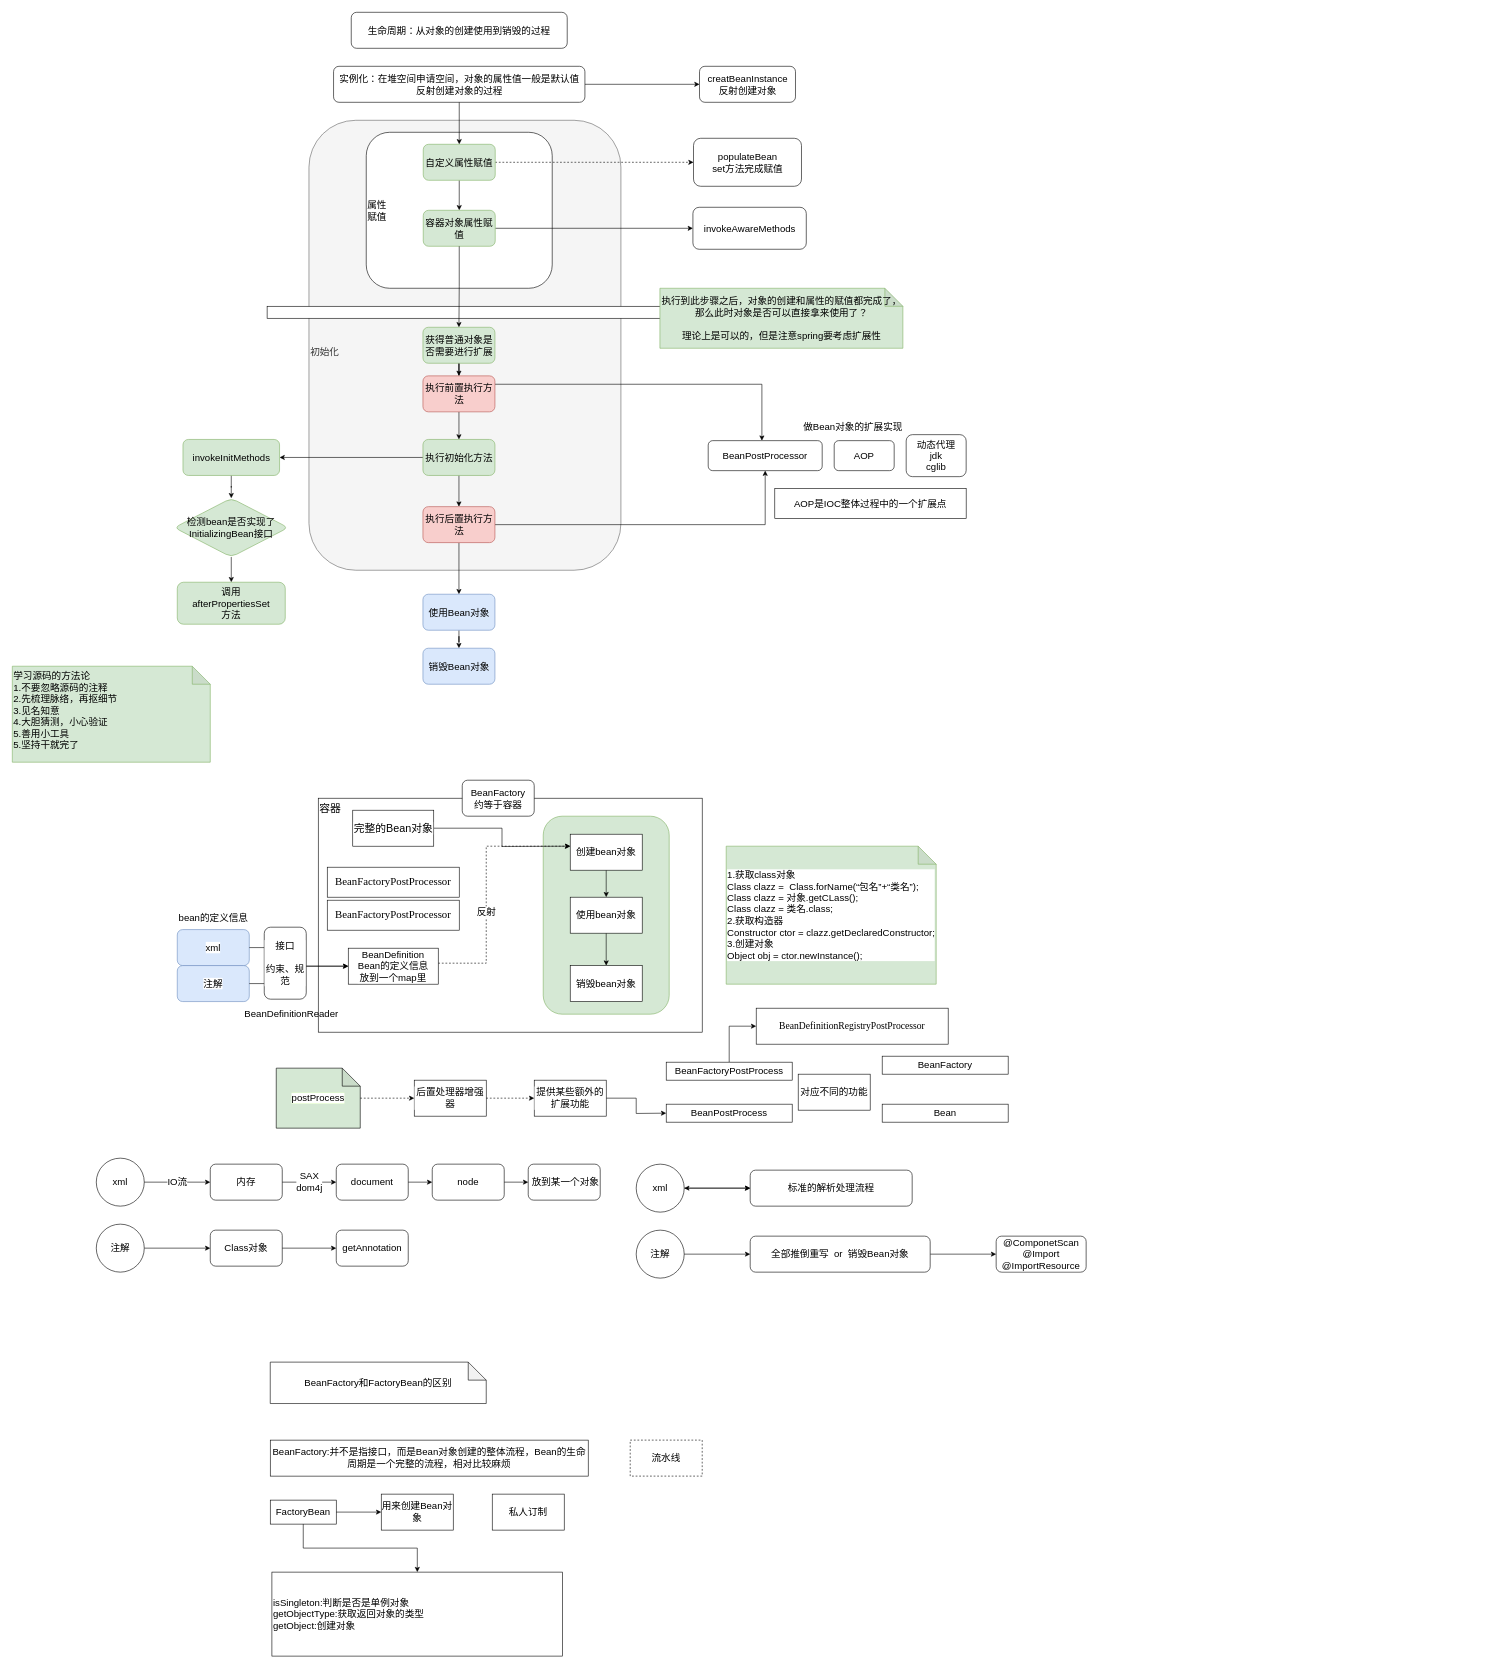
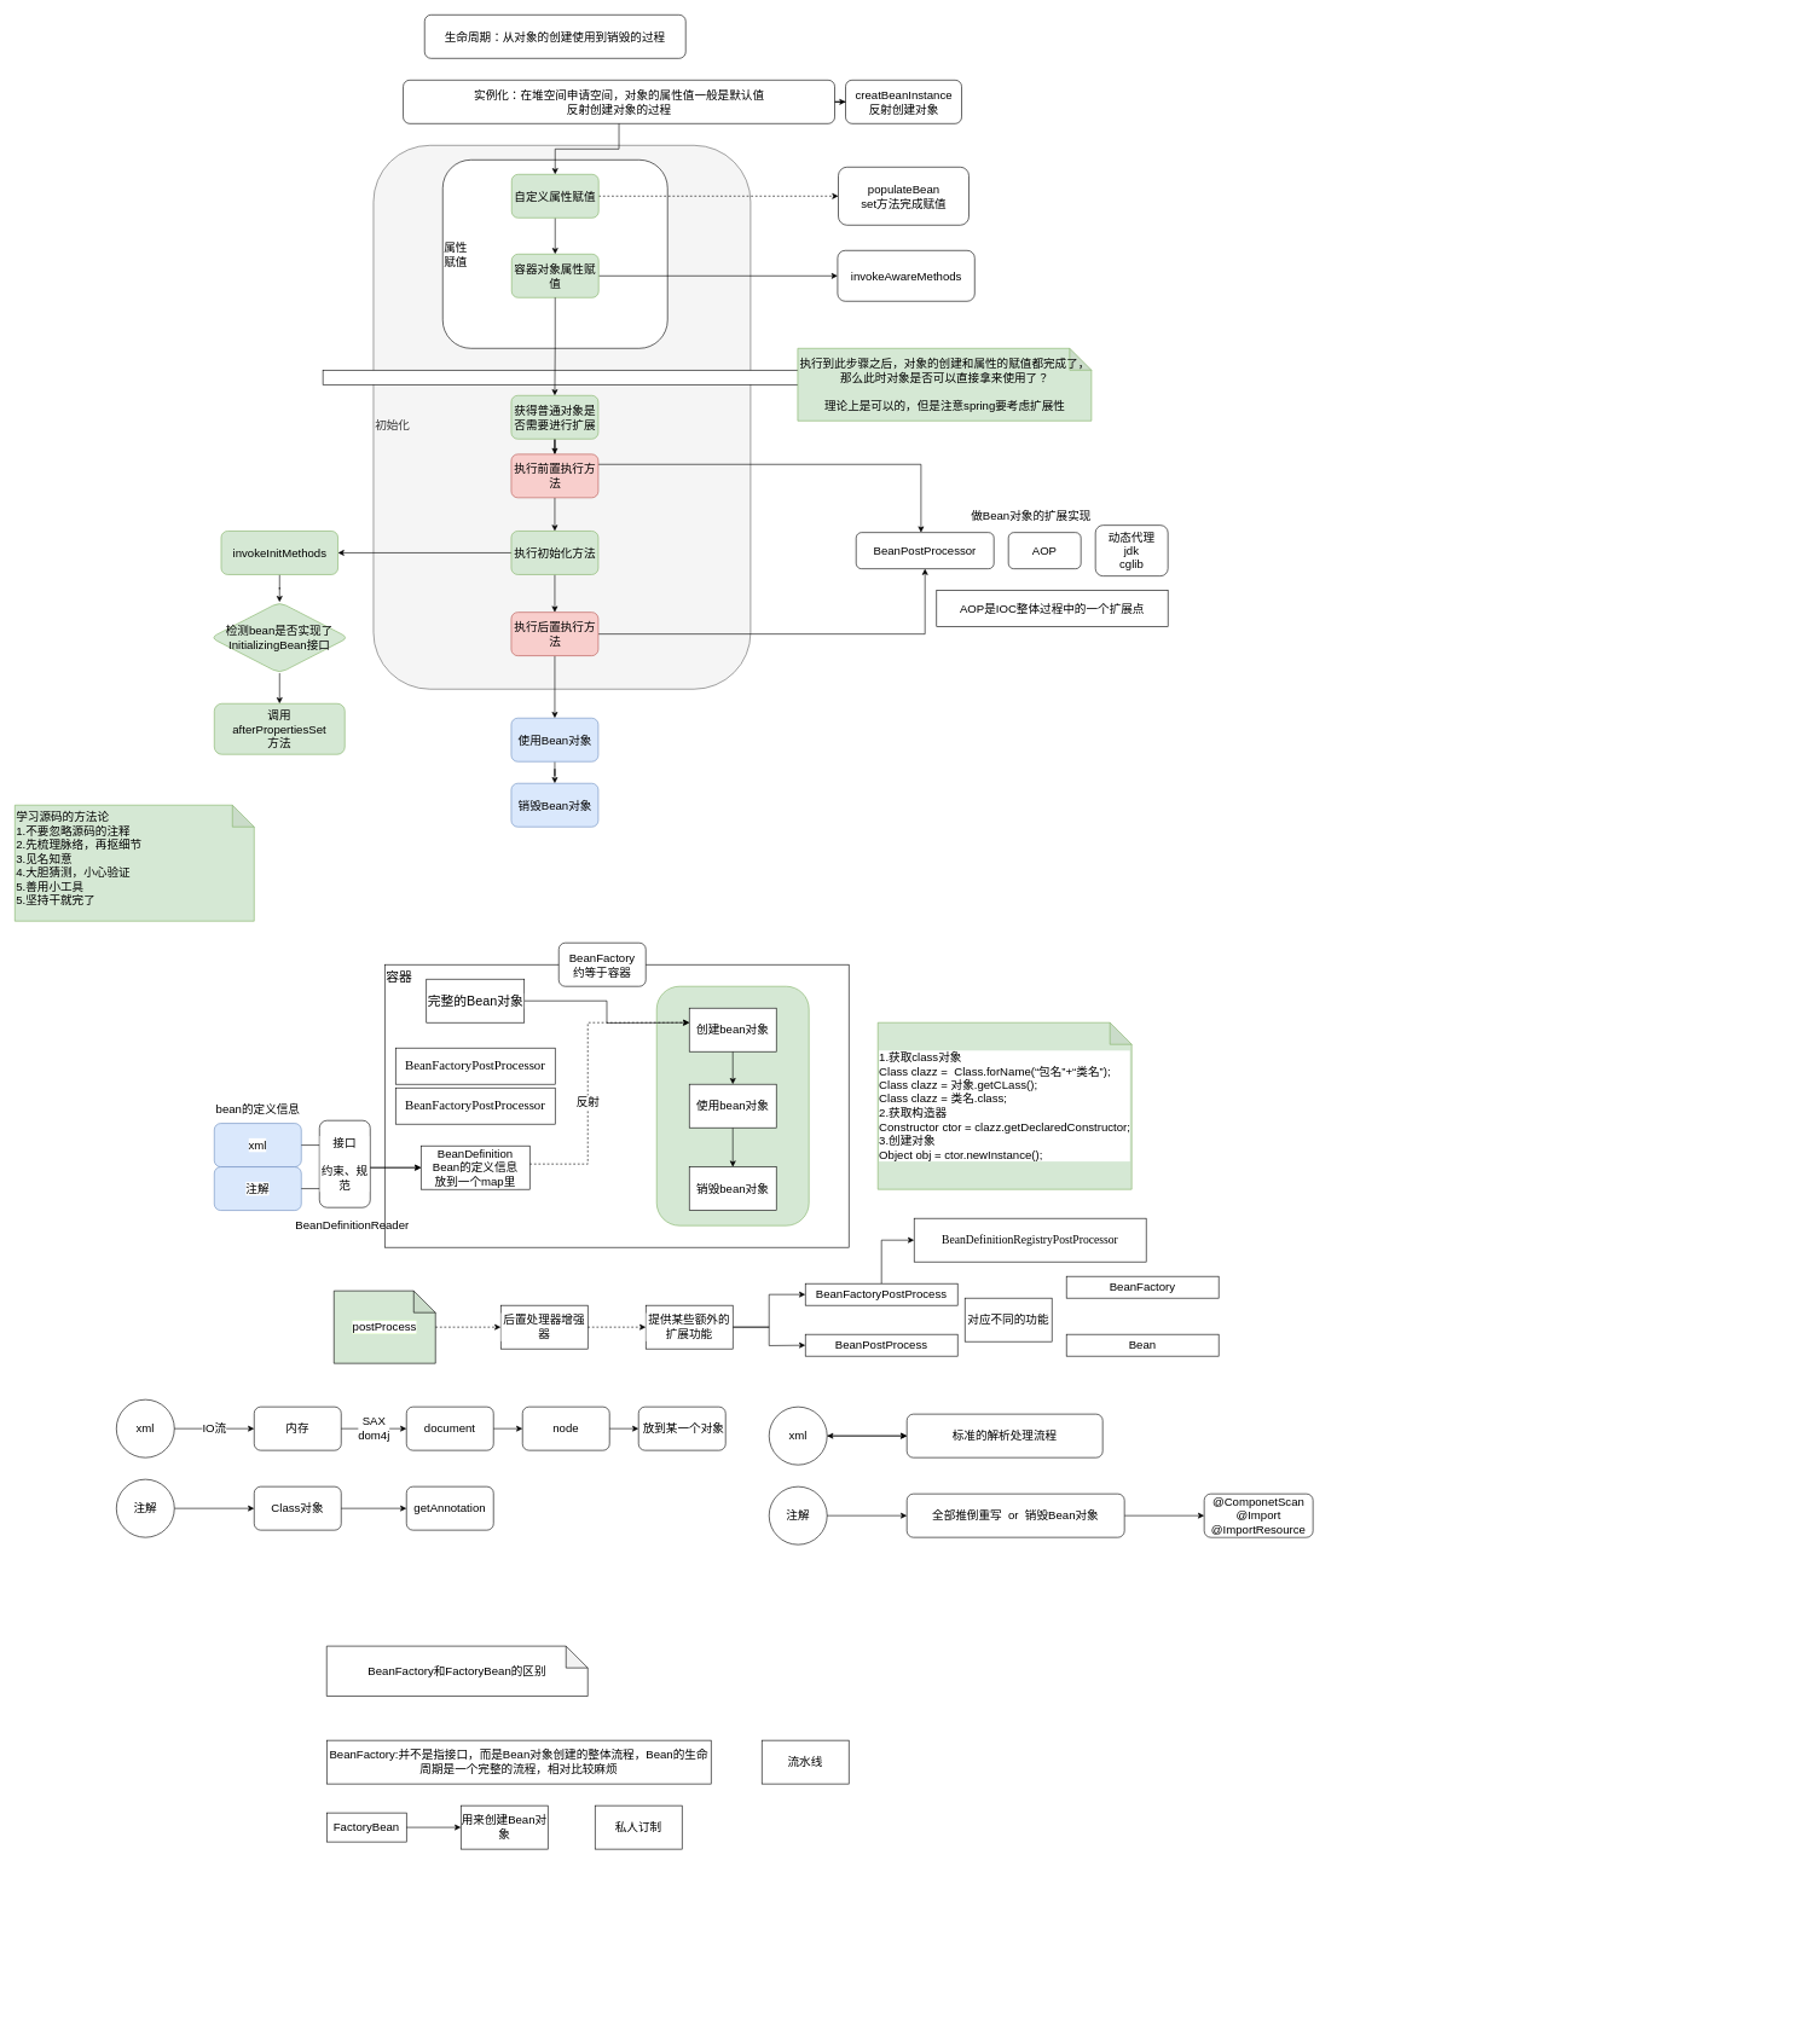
- <mxCell id="67" value="实例化：在堆空间申请空间，对象的属性值一般是默认值&lt;br&gt;反射创建对象的过程" style="rounded=1;whiteSpace=wrap;html=1;labelBackgroundColor=none;fontSize=16;" parent="1" vertex="1"><mxGeometry x="555.5" y="110" width="419" height="60" as="geometry" /></mxCell>
+ <mxCell id="67" value="实例化：在堆空间申请空间，对象的属性值一般是默认值&lt;br&gt;反射创建对象的过程" style="rounded=1;whiteSpace=wrap;html=1;labelBackgroundColor=none;fontSize=16;" parent="1" vertex="1"><mxGeometry x="555.5" y="110" width="595" height="60" as="geometry" /></mxCell>
+ <mxCell id="41" style="edgeStyle=orthogonalEdgeStyle;rounded=0;orthogonalLoop=1;jettySize=auto;html=1;entryX=0;entryY=0.5;entryDx=0;entryDy=0;fontSize=16;" parent="1" source="42" target="45" edge="1"><mxGeometry relative="1" as="geometry" /></mxCell>
- <mxCell id="118" value="流水线" style="rounded=0;whiteSpace=wrap;html=1;fontSize=16;dashed=1;" parent="110" vertex="1"><mxGeometry x="600" y="130" width="120" height="60" as="geometry" /></mxCell>
+ <mxCell id="118" value="流水线" style="rounded=0;whiteSpace=wrap;html=1;fontSize=16;" parent="110" vertex="1"><mxGeometry x="600" y="130" width="120" height="60" as="geometry" /></mxCell>
- <mxCell id="117" value="" style="edgeStyle=orthogonalEdgeStyle;rounded=0;orthogonalLoop=1;jettySize=auto;html=1;fontSize=16;" parent="110" source="113" target="116" edge="1"><mxGeometry relative="1" as="geometry" /></mxCell>
- <mxCell id="116" value="isSingleton:判断是否是单例对象&lt;br&gt;getObjectType:获取返回对象的类型&lt;br&gt;getObject:创建对象" style="whiteSpace=wrap;html=1;fontSize=16;rounded=0;align=left;" parent="110" vertex="1"><mxGeometry x="2.75" y="350" width="484.5" height="140" as="geometry" /></mxCell>
